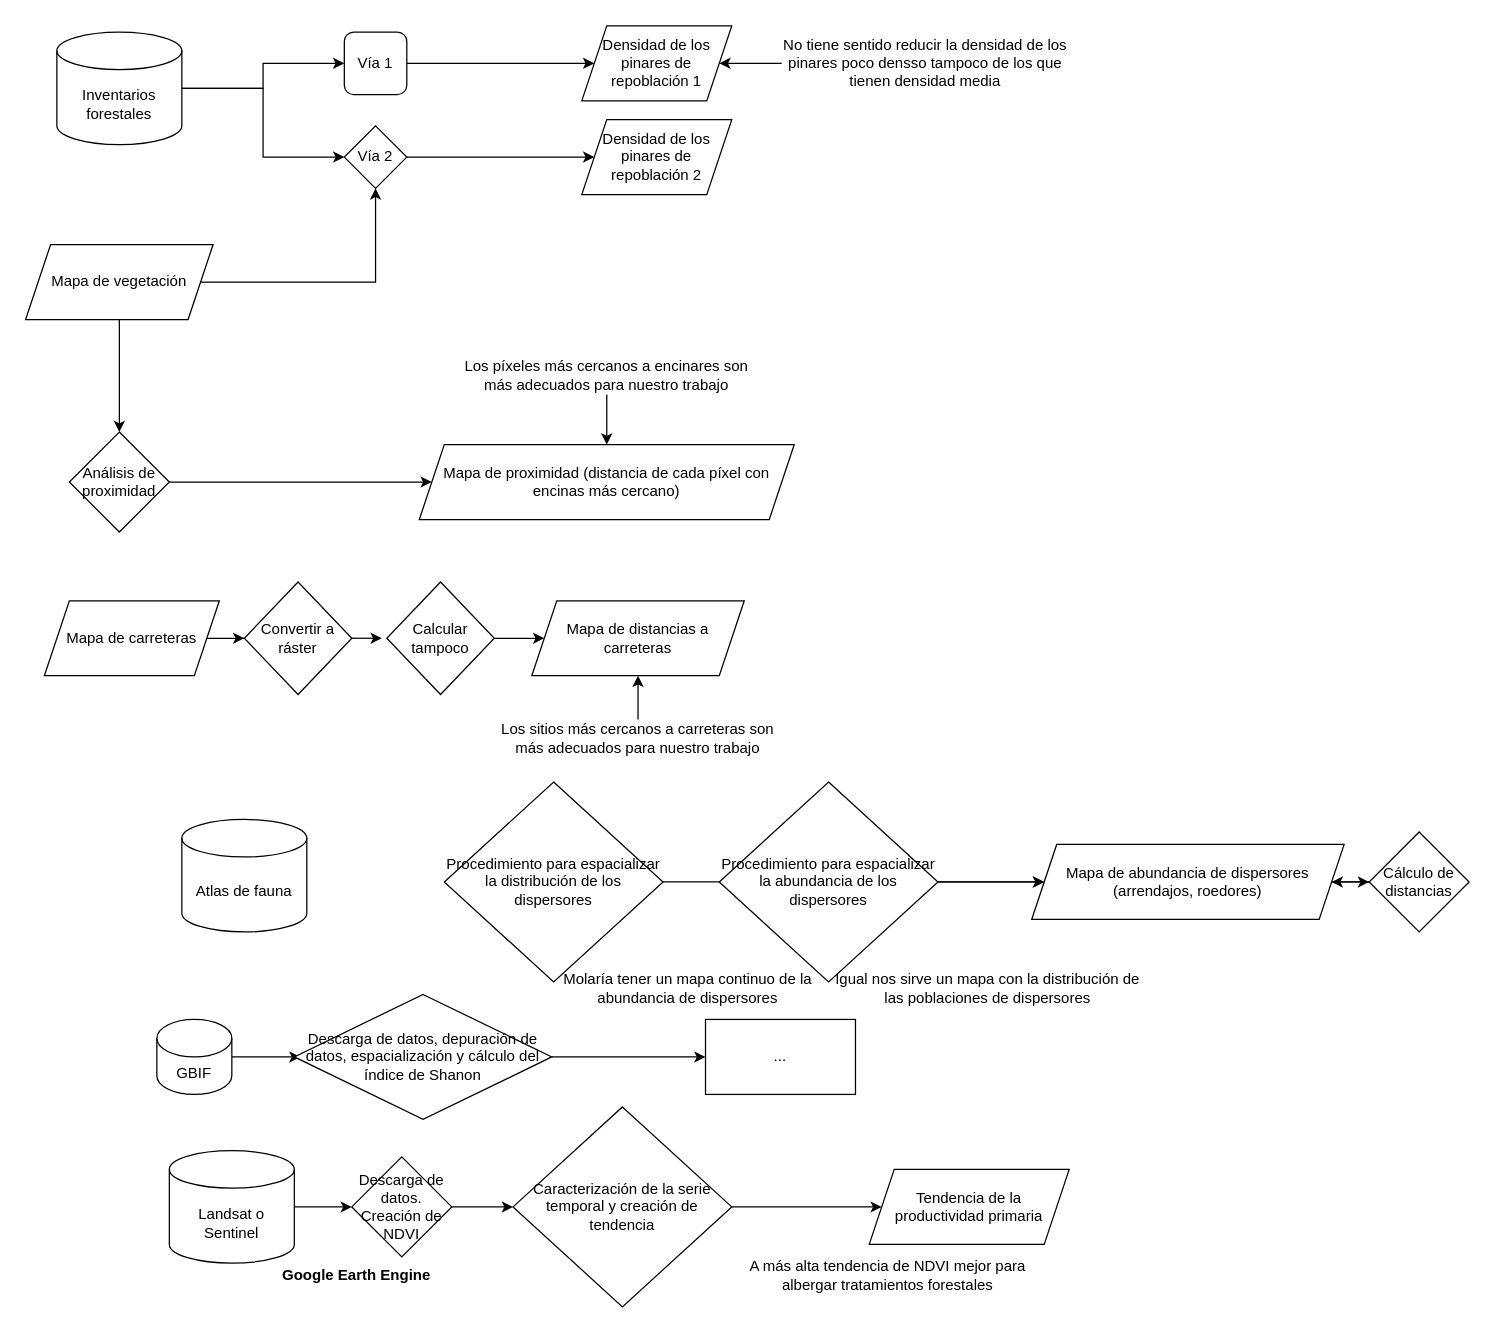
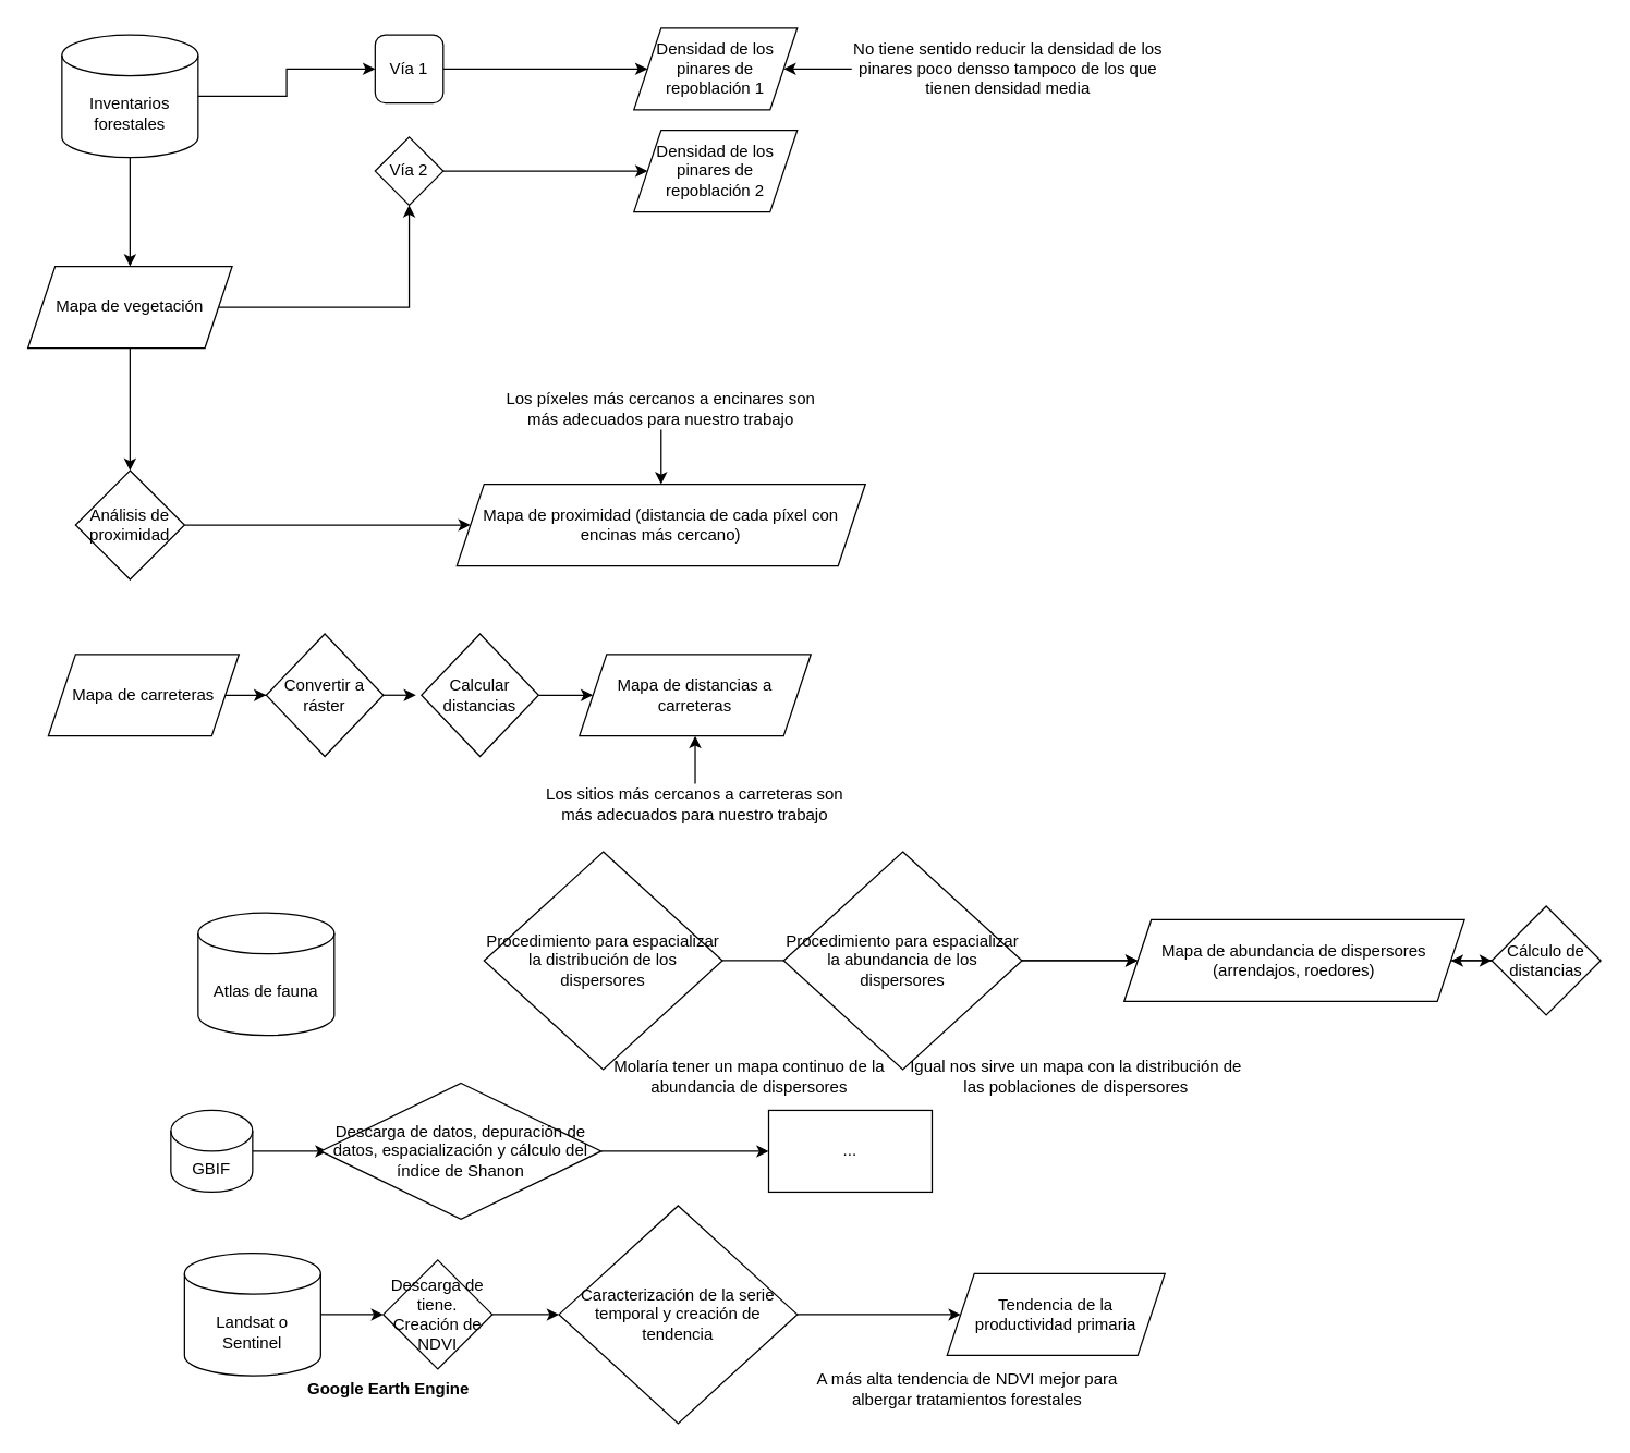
- <mxCell id="3" style="edgeStyle=orthogonalEdgeStyle;rounded=0;orthogonalLoop=1;jettySize=auto;html=1;entryX=0;entryY=0.5;entryDx=0;entryDy=0;" edge="1" parent="1" source="4" target="13"><mxGeometry relative="1" as="geometry" /></mxCell>
+ <mxCell id="3" style="edgeStyle=orthogonalEdgeStyle;rounded=0;orthogonalLoop=1;jettySize=auto;html=1;" edge="1" parent="1" source="4" target="7"><mxGeometry relative="1" as="geometry" /></mxCell>
- <mxCell id="25" value="Calcular tampoco" style="rhombus;whiteSpace=wrap;html=1;" vertex="1" parent="1"><mxGeometry x="309" y="465" width="86" height="90" as="geometry" /></mxCell>
+ <mxCell id="25" value="Calcular distancias" style="rhombus;whiteSpace=wrap;html=1;" vertex="1" parent="1"><mxGeometry x="309" y="465" width="86" height="90" as="geometry" /></mxCell>
- <mxCell id="38" value="Atlas de fauna&lt;span style=&quot;white-space: pre;&quot;&gt;&lt;/span&gt;" style="shape=cylinder3;whiteSpace=wrap;html=1;boundedLbl=1;backgroundOutline=1;size=15;" vertex="1" parent="1"><mxGeometry x="145" y="655" width="100" height="90" as="geometry" /></mxCell>
+ <mxCell id="38" value="Atlas de fauna&lt;span style=&quot;white-space: pre;&quot;&gt;&lt;/span&gt;" style="shape=cylinder3;whiteSpace=wrap;html=1;boundedLbl=1;backgroundOutline=1;size=15;" vertex="1" parent="1"><mxGeometry x="145" y="670" width="100" height="90" as="geometry" /></mxCell>
- <mxCell id="45" value="Descarga de datos. Creación de NDVI" style="rhombus;whiteSpace=wrap;html=1;" vertex="1" parent="1"><mxGeometry x="281" y="925" width="80" height="80" as="geometry" /></mxCell>
+ <mxCell id="45" value="Descarga de tiene. Creación de NDVI" style="rhombus;whiteSpace=wrap;html=1;" vertex="1" parent="1"><mxGeometry x="281" y="925" width="80" height="80" as="geometry" /></mxCell>
